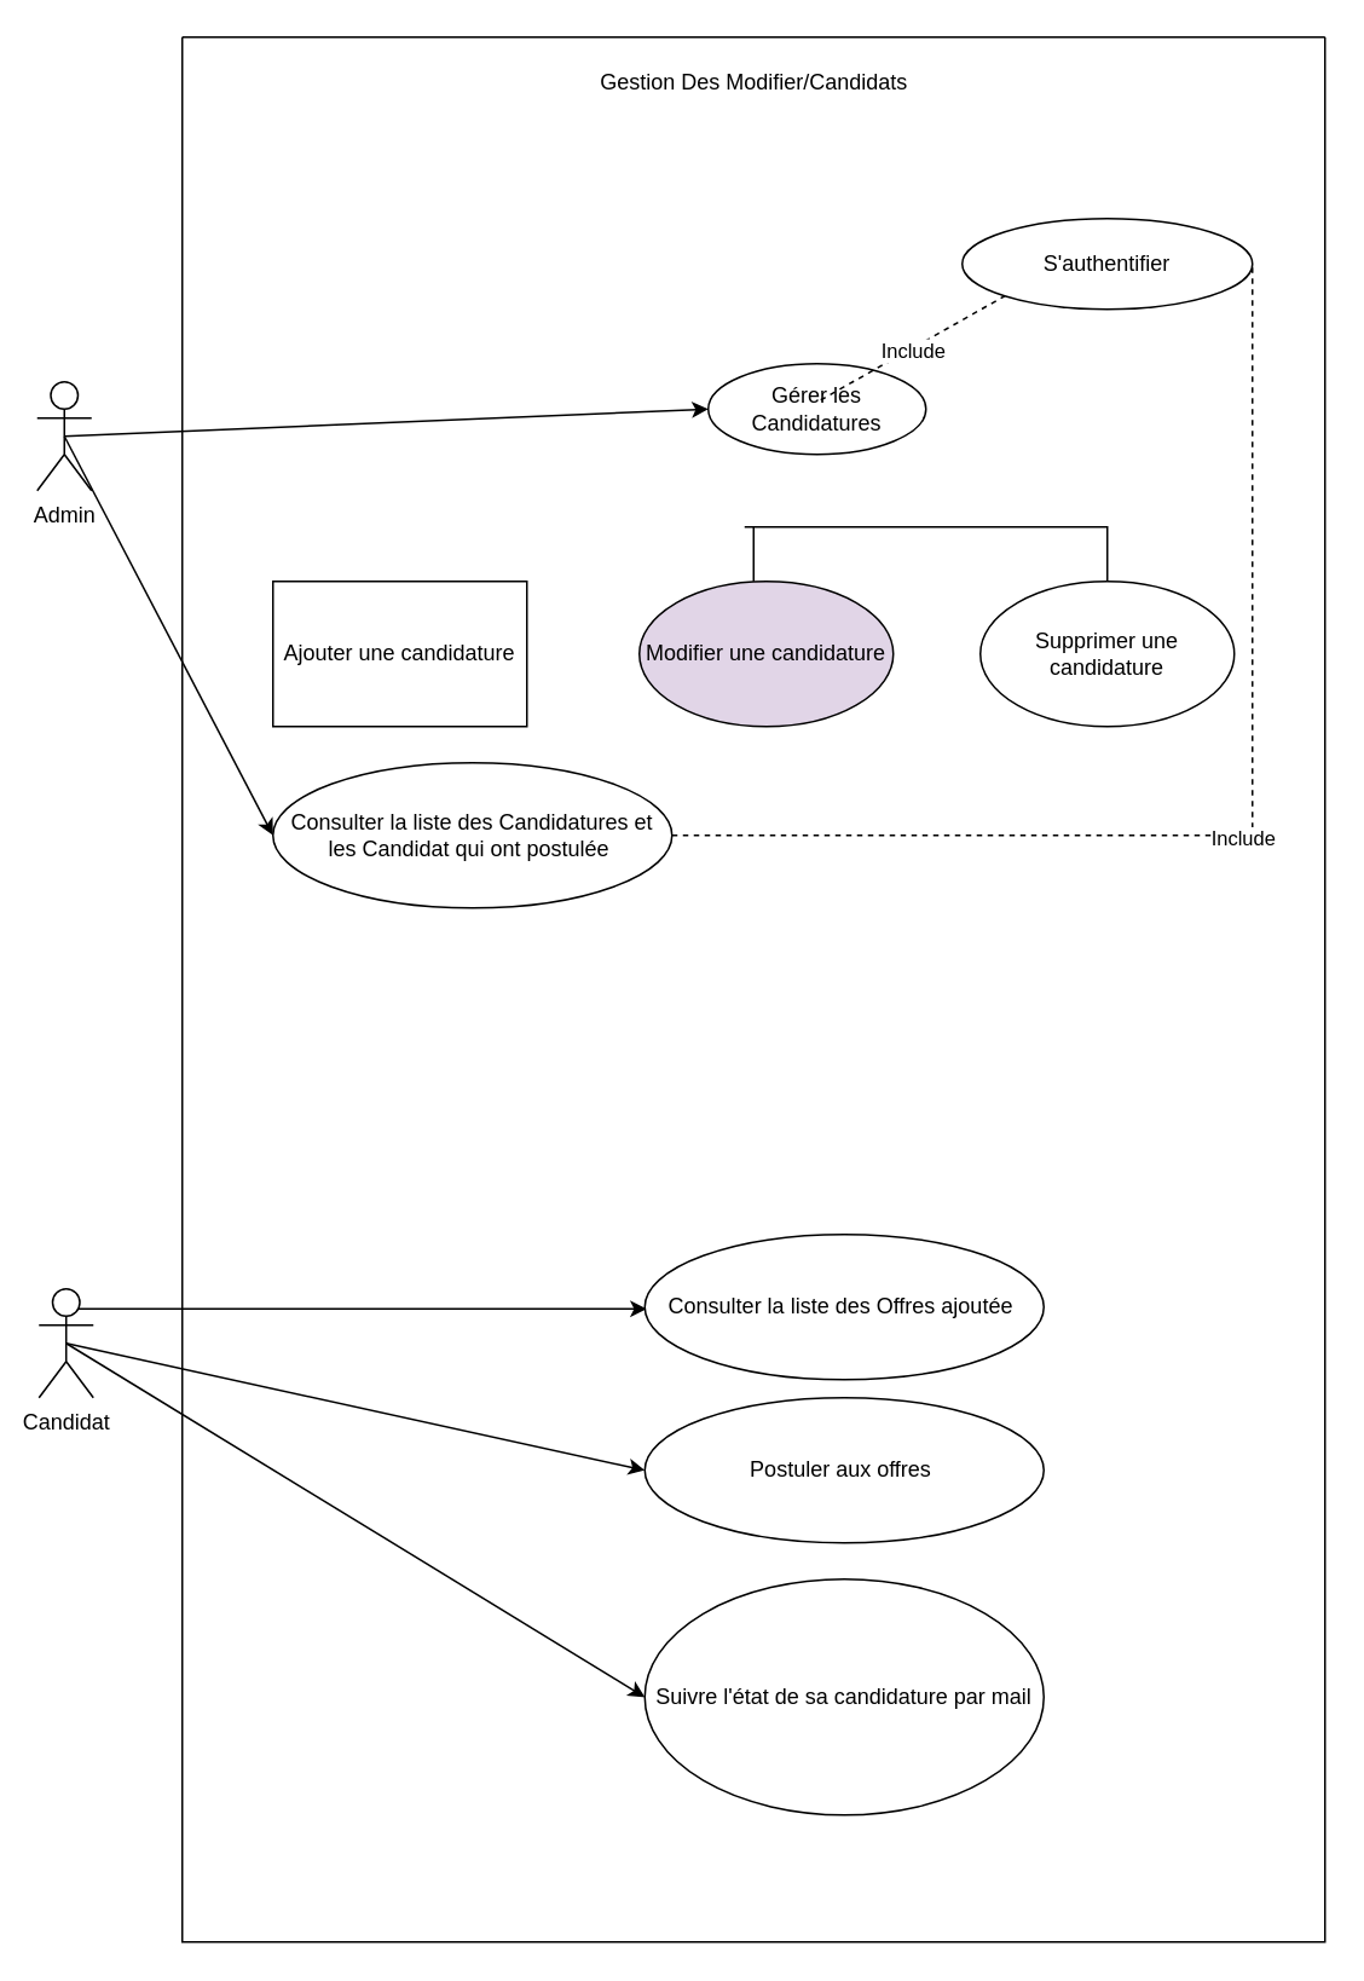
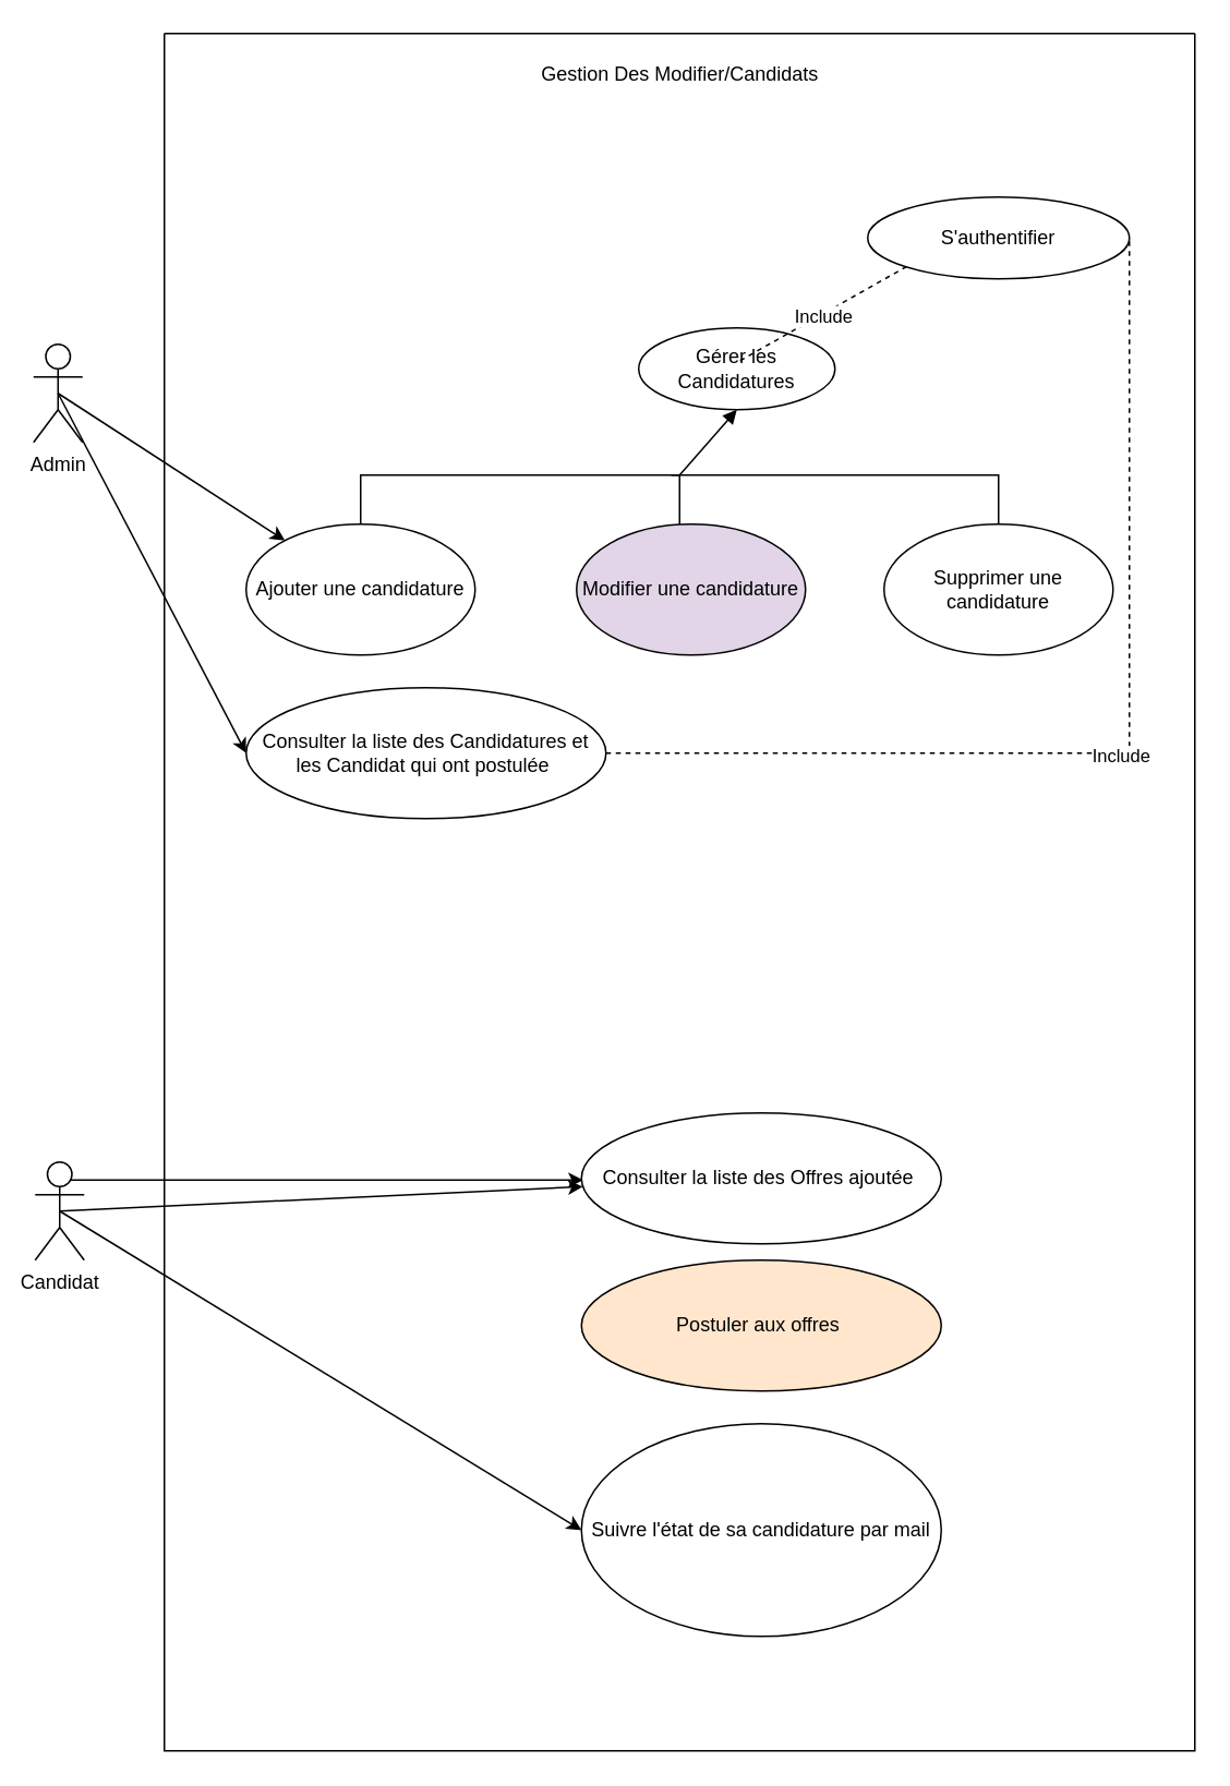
- <mxCell id="22" value="" style="endArrow=classic;html=1;rounded=0;exitX=0.5;exitY=0.5;exitDx=0;exitDy=0;exitPerimeter=0;entryX=0;entryY=0.5;entryDx=0;entryDy=0;" edge="1" parent="1" source="20" target="4"><mxGeometry width="50" height="50" relative="1" as="geometry"><mxPoint x="370" y="300" as="sourcePoint" /><mxPoint x="420" y="250" as="targetPoint" /></mxGeometry></mxCell>
+ <mxCell id="22" value="" style="endArrow=classic;html=1;rounded=0;exitX=0.5;exitY=0.5;exitDx=0;exitDy=0;exitPerimeter=0;" edge="1" parent="1" source="20" target="5"><mxGeometry width="50" height="50" relative="1" as="geometry"><mxPoint x="370" y="300" as="sourcePoint" /><mxPoint x="420" y="250" as="targetPoint" /></mxGeometry></mxCell>
+ <mxCell id="8" value="" style="endArrow=block;html=1;rounded=0;exitX=0.5;exitY=0;exitDx=0;exitDy=0;entryX=0.5;entryY=1;entryDx=0;entryDy=0;endFill=1;" edge="1" parent="2" source="5" target="4"><mxGeometry width="50" height="50" relative="1" as="geometry"><mxPoint x="270" y="304" as="sourcePoint" /><mxPoint x="320" y="254" as="targetPoint" /><Array as="points"><mxPoint x="120" y="270" /><mxPoint x="315" y="270" /></Array></mxGeometry></mxCell>
- <mxCell id="5" value="Ajouter une candidature" style="whiteSpace=wrap;html=1;rounded=0;" vertex="1" parent="2"><mxGeometry x="50" y="300" width="140" height="80" as="geometry" /></mxCell>
+ <mxCell id="5" value="Ajouter une candidature" style="ellipse;whiteSpace=wrap;html=1;" vertex="1" parent="2"><mxGeometry x="50" y="300" width="140" height="80" as="geometry" /></mxCell>
- <mxCell id="25" value="" style="endArrow=classic;html=1;rounded=0;exitX=0.5;exitY=0.5;exitDx=0;exitDy=0;exitPerimeter=0;entryX=0;entryY=0.5;entryDx=0;entryDy=0;" edge="1" parent="1" source="21" target="16"><mxGeometry width="50" height="50" relative="1" as="geometry"><mxPoint x="32" y="810" as="sourcePoint" /><mxPoint x="352" y="810" as="targetPoint" /></mxGeometry></mxCell>
+ <mxCell id="25" value="" style="endArrow=classic;html=1;rounded=0;exitX=0.5;exitY=0.5;exitDx=0;exitDy=0;exitPerimeter=0;" edge="1" parent="1" source="21" target="15"><mxGeometry width="50" height="50" relative="1" as="geometry"><mxPoint x="32" y="810" as="sourcePoint" /><mxPoint x="352" y="810" as="targetPoint" /></mxGeometry></mxCell>
- <mxCell id="16" value="Postuler aux offres&amp;nbsp;" style="ellipse;whiteSpace=wrap;html=1;" vertex="1" parent="2"><mxGeometry x="255" y="750" width="220" height="80" as="geometry" /></mxCell>
+ <mxCell id="16" value="Postuler aux offres&amp;nbsp;" style="ellipse;whiteSpace=wrap;html=1;fillColor=#ffe6cc;" vertex="1" parent="2"><mxGeometry x="255" y="750" width="220" height="80" as="geometry" /></mxCell>
